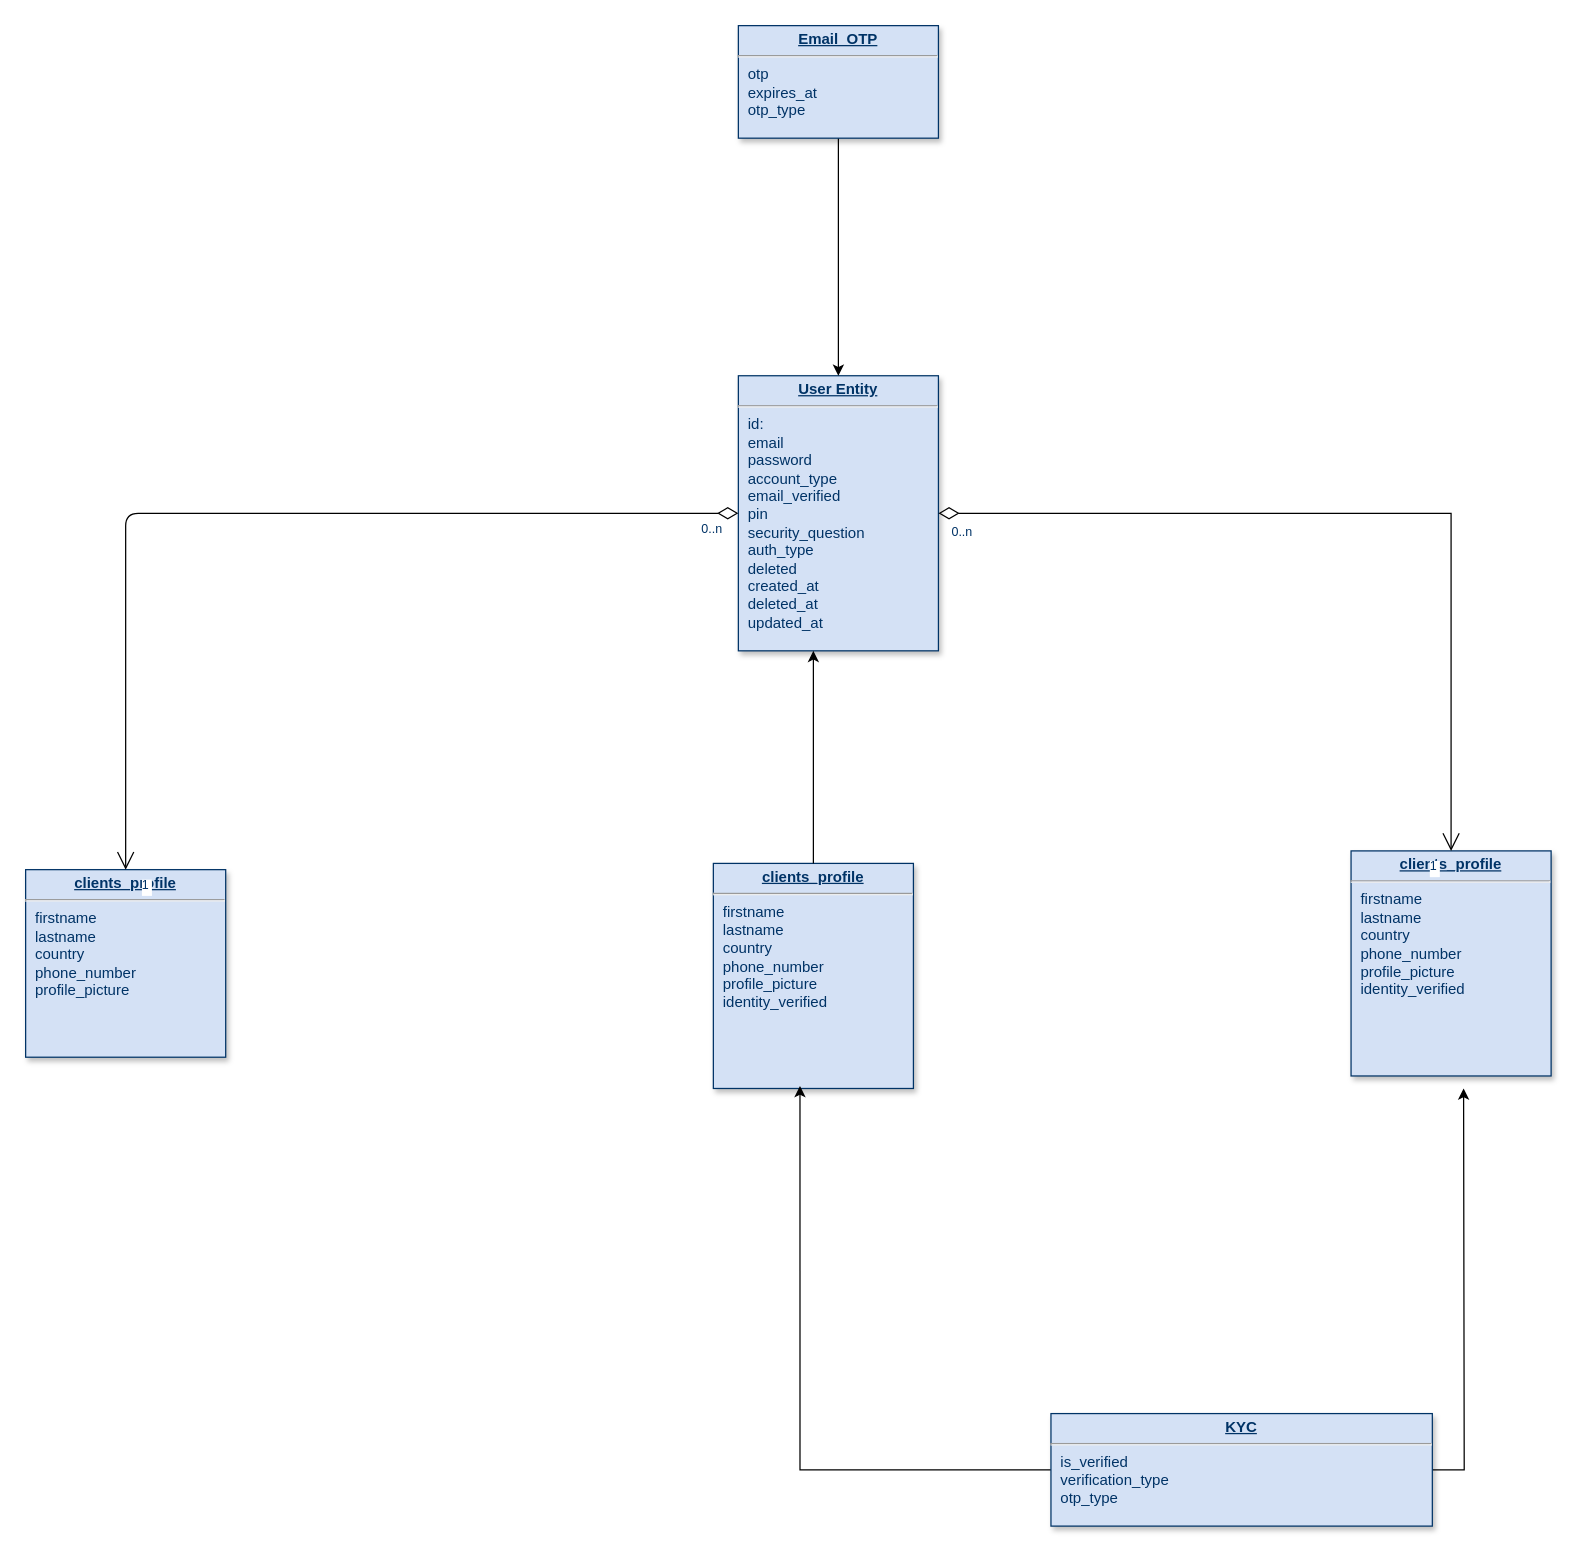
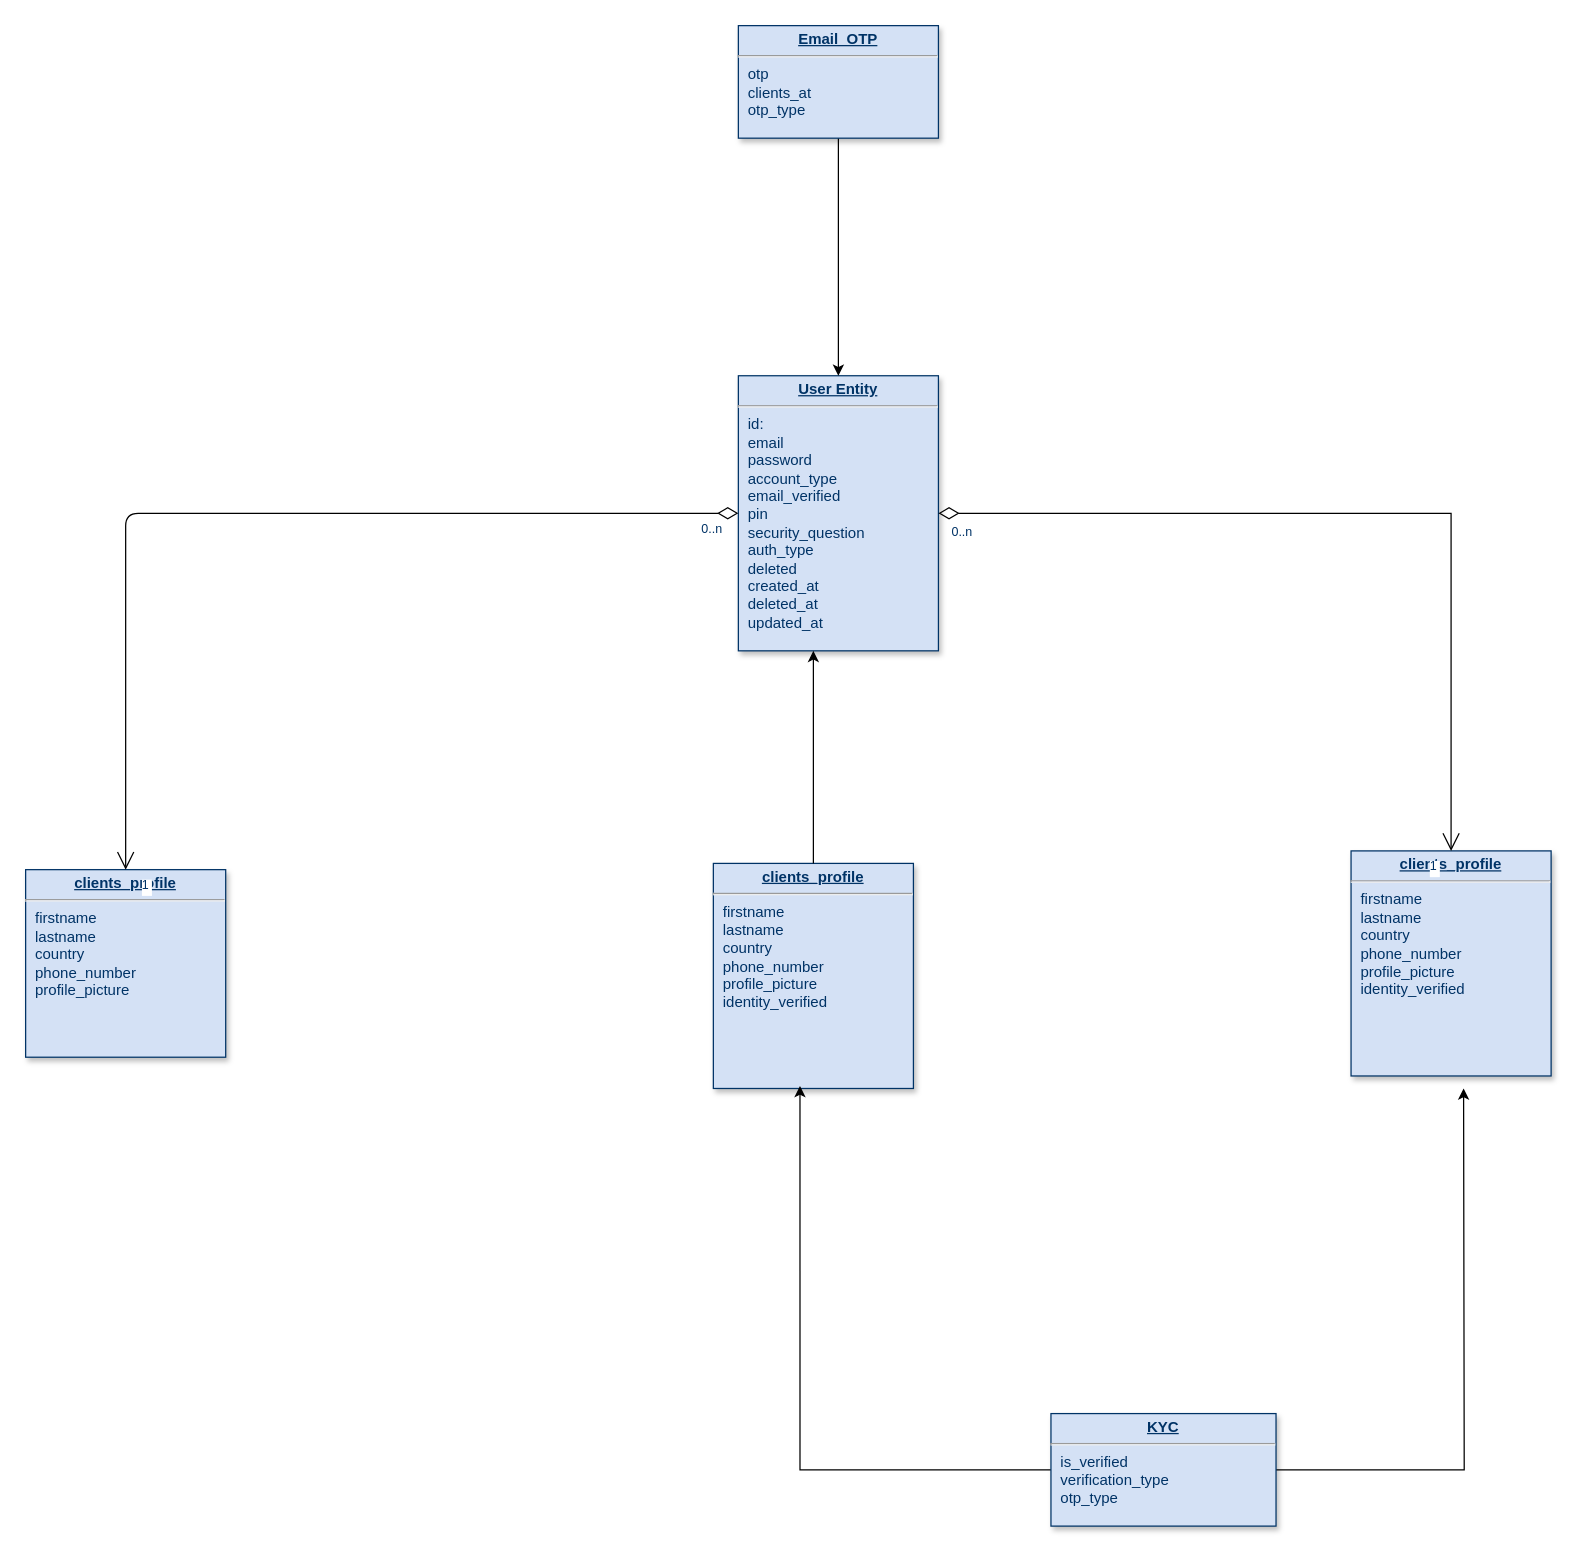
- <mxCell id="14" value="&lt;p style=&quot;margin: 0px; margin-top: 4px; text-align: center; text-decoration: underline;&quot;&gt;&lt;strong&gt;Email_OTP&lt;/strong&gt;&lt;/p&gt;&lt;hr&gt;&lt;p style=&quot;margin: 0px; margin-left: 8px;&quot;&gt;&lt;span style=&quot;background-color: transparent; color: light-dark(rgb(0, 51, 102), rgb(161, 205, 249));&quot;&gt;otp&lt;/span&gt;&lt;/p&gt;&lt;p style=&quot;margin: 0px; margin-left: 8px;&quot;&gt;expires_at&lt;/p&gt;&lt;p style=&quot;margin: 0px; margin-left: 8px;&quot;&gt;otp_type&lt;/p&gt;" style="verticalAlign=top;align=left;overflow=fill;fontSize=12;fontFamily=Helvetica;html=1;strokeColor=#003366;shadow=1;fillColor=#D4E1F5;fontColor=#003366" vertex="1" parent="1"><mxGeometry x="590" y="20" width="160" height="90" as="geometry" /></mxCell>
+ <mxCell id="14" value="&lt;p style=&quot;margin: 0px; margin-top: 4px; text-align: center; text-decoration: underline;&quot;&gt;&lt;strong&gt;Email_OTP&lt;/strong&gt;&lt;/p&gt;&lt;hr&gt;&lt;p style=&quot;margin: 0px; margin-left: 8px;&quot;&gt;&lt;span style=&quot;background-color: transparent; color: light-dark(rgb(0, 51, 102), rgb(161, 205, 249));&quot;&gt;otp&lt;/span&gt;&lt;/p&gt;&lt;p style=&quot;margin: 0px; margin-left: 8px;&quot;&gt;clients_at&lt;/p&gt;&lt;p style=&quot;margin: 0px; margin-left: 8px;&quot;&gt;otp_type&lt;/p&gt;" style="verticalAlign=top;align=left;overflow=fill;fontSize=12;fontFamily=Helvetica;html=1;strokeColor=#003366;shadow=1;fillColor=#D4E1F5;fontColor=#003366" vertex="1" parent="1"><mxGeometry x="590" y="20" width="160" height="90" as="geometry" /></mxCell>
- <mxCell id="17" value="&lt;p style=&quot;margin: 0px; margin-top: 4px; text-align: center; text-decoration: underline;&quot;&gt;&lt;strong&gt;KYC&lt;/strong&gt;&lt;/p&gt;&lt;hr&gt;&lt;p style=&quot;margin: 0px; margin-left: 8px;&quot;&gt;is_verified&lt;/p&gt;&lt;p style=&quot;margin: 0px; margin-left: 8px;&quot;&gt;verification_type&lt;/p&gt;&lt;p style=&quot;margin: 0px; margin-left: 8px;&quot;&gt;otp_type&lt;/p&gt;" style="verticalAlign=top;align=left;overflow=fill;fontSize=12;fontFamily=Helvetica;html=1;strokeColor=#003366;shadow=1;fillColor=#D4E1F5;fontColor=#003366" vertex="1" parent="1"><mxGeometry x="840" y="1130" width="305" height="90" as="geometry" /></mxCell>
+ <mxCell id="17" value="&lt;p style=&quot;margin: 0px; margin-top: 4px; text-align: center; text-decoration: underline;&quot;&gt;&lt;strong&gt;KYC&lt;/strong&gt;&lt;/p&gt;&lt;hr&gt;&lt;p style=&quot;margin: 0px; margin-left: 8px;&quot;&gt;is_verified&lt;/p&gt;&lt;p style=&quot;margin: 0px; margin-left: 8px;&quot;&gt;verification_type&lt;/p&gt;&lt;p style=&quot;margin: 0px; margin-left: 8px;&quot;&gt;otp_type&lt;/p&gt;" style="verticalAlign=top;align=left;overflow=fill;fontSize=12;fontFamily=Helvetica;html=1;strokeColor=#003366;shadow=1;fillColor=#D4E1F5;fontColor=#003366" vertex="1" parent="1"><mxGeometry x="840" y="1130" width="180" height="90" as="geometry" /></mxCell>
